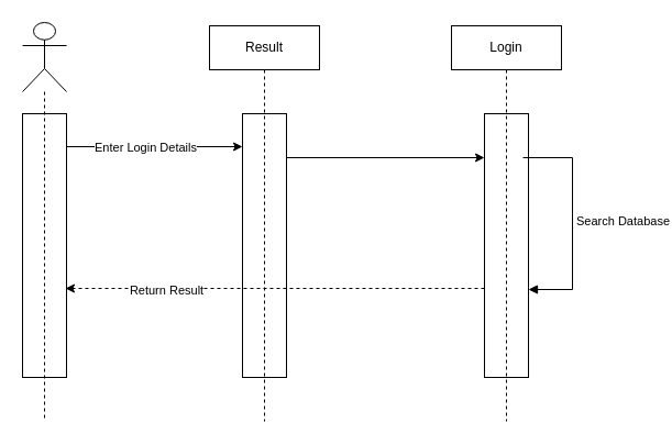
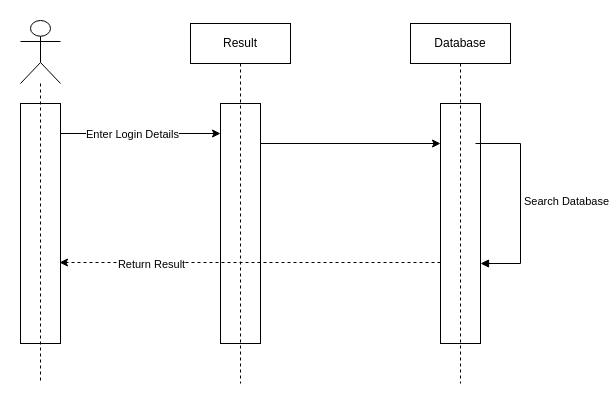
- <mxCell id="6" value="Login" style="shape=umlLifeline;perimeter=lifelinePerimeter;whiteSpace=wrap;html=1;container=1;dropTarget=0;collapsible=0;recursiveResize=0;outlineConnect=0;portConstraint=eastwest;newEdgeStyle={&quot;edgeStyle&quot;:&quot;elbowEdgeStyle&quot;,&quot;elbow&quot;:&quot;vertical&quot;,&quot;curved&quot;:0,&quot;rounded&quot;:0};" vertex="1" parent="1"><mxGeometry x="410" y="23" width="100" height="360" as="geometry" /></mxCell>
+ <mxCell id="6" value="Database" style="shape=umlLifeline;perimeter=lifelinePerimeter;whiteSpace=wrap;html=1;container=1;dropTarget=0;collapsible=0;recursiveResize=0;outlineConnect=0;portConstraint=eastwest;newEdgeStyle={&quot;edgeStyle&quot;:&quot;elbowEdgeStyle&quot;,&quot;elbow&quot;:&quot;vertical&quot;,&quot;curved&quot;:0,&quot;rounded&quot;:0};" vertex="1" parent="1"><mxGeometry x="410" y="23" width="100" height="360" as="geometry" /></mxCell>
